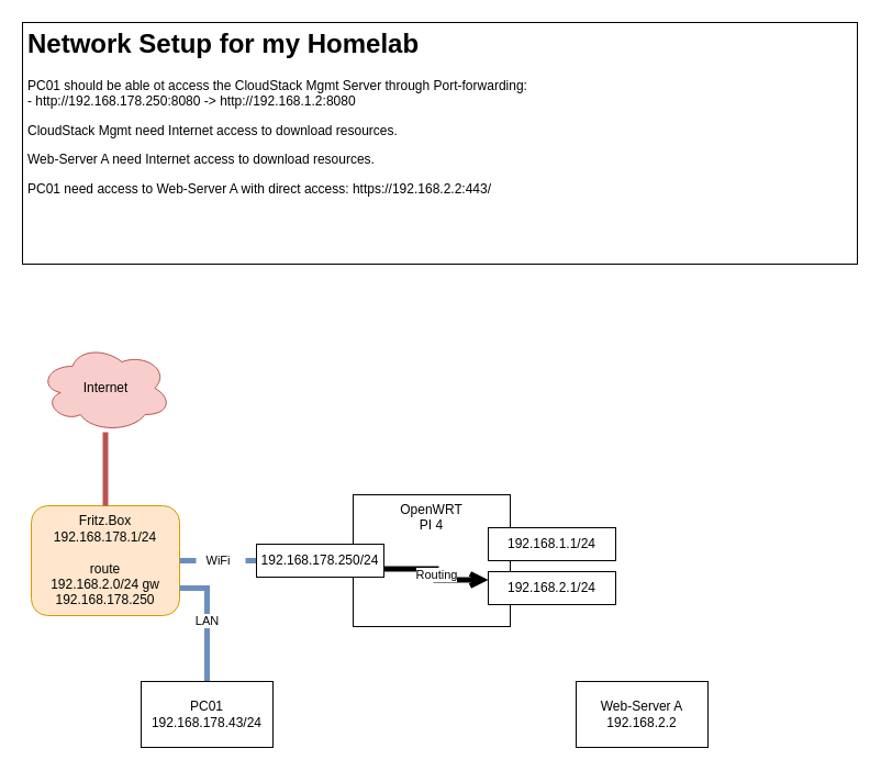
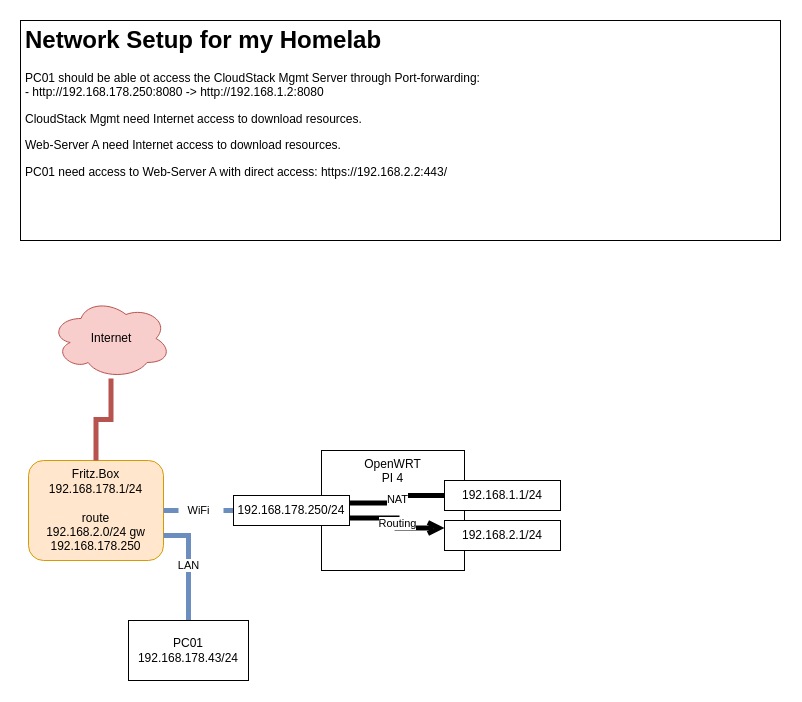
- <mxCell id="4" value="Internet" style="ellipse;shape=cloud;whiteSpace=wrap;html=1;fillColor=#f8cecc;strokeColor=#b85450;" vertex="1" parent="1"><mxGeometry x="35.5" y="313" width="120" height="80" as="geometry" /></mxCell>
+ <mxCell id="4" value="Internet" style="ellipse;shape=cloud;whiteSpace=wrap;html=1;fillColor=#f8cecc;strokeColor=#b85450;" vertex="1" parent="1"><mxGeometry x="50.5" y="298" width="120" height="80" as="geometry" /></mxCell>
+ <mxCell id="7" value="NAT" style="edgeStyle=orthogonalEdgeStyle;rounded=0;orthogonalLoop=1;jettySize=auto;html=1;exitX=1;exitY=0.25;exitDx=0;exitDy=0;entryX=0;entryY=0.5;entryDx=0;entryDy=0;endArrow=none;endFill=0;strokeWidth=5;" edge="1" parent="1" source="9" target="10"><mxGeometry relative="1" as="geometry" /></mxCell>
- <mxCell id="14" value="&lt;div&gt;Web-Server A&lt;/div&gt;&lt;div&gt;192.168.2.2&lt;br&gt;&lt;/div&gt;" style="rounded=0;whiteSpace=wrap;html=1;strokeColor=default;fillColor=default;" vertex="1" parent="1"><mxGeometry x="524" y="620" width="120" height="60" as="geometry" /></mxCell>
